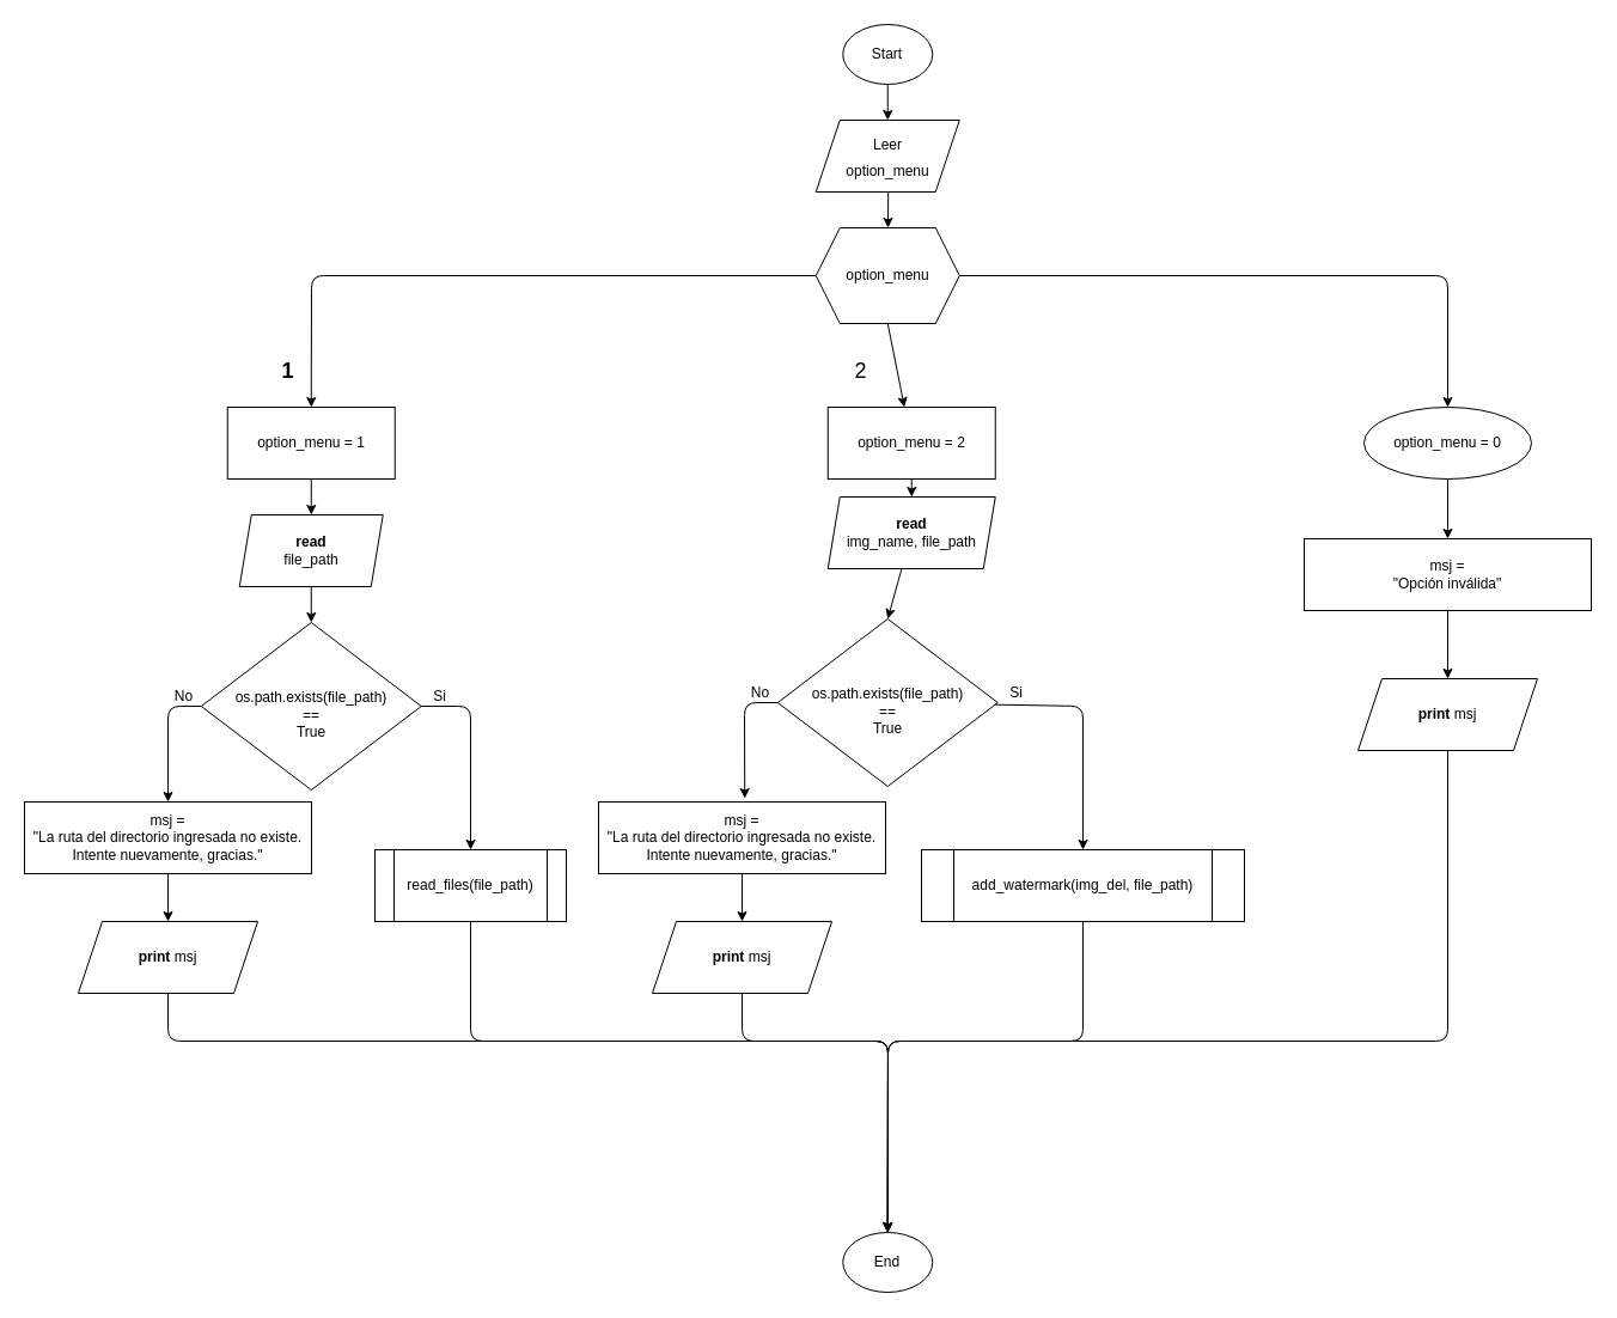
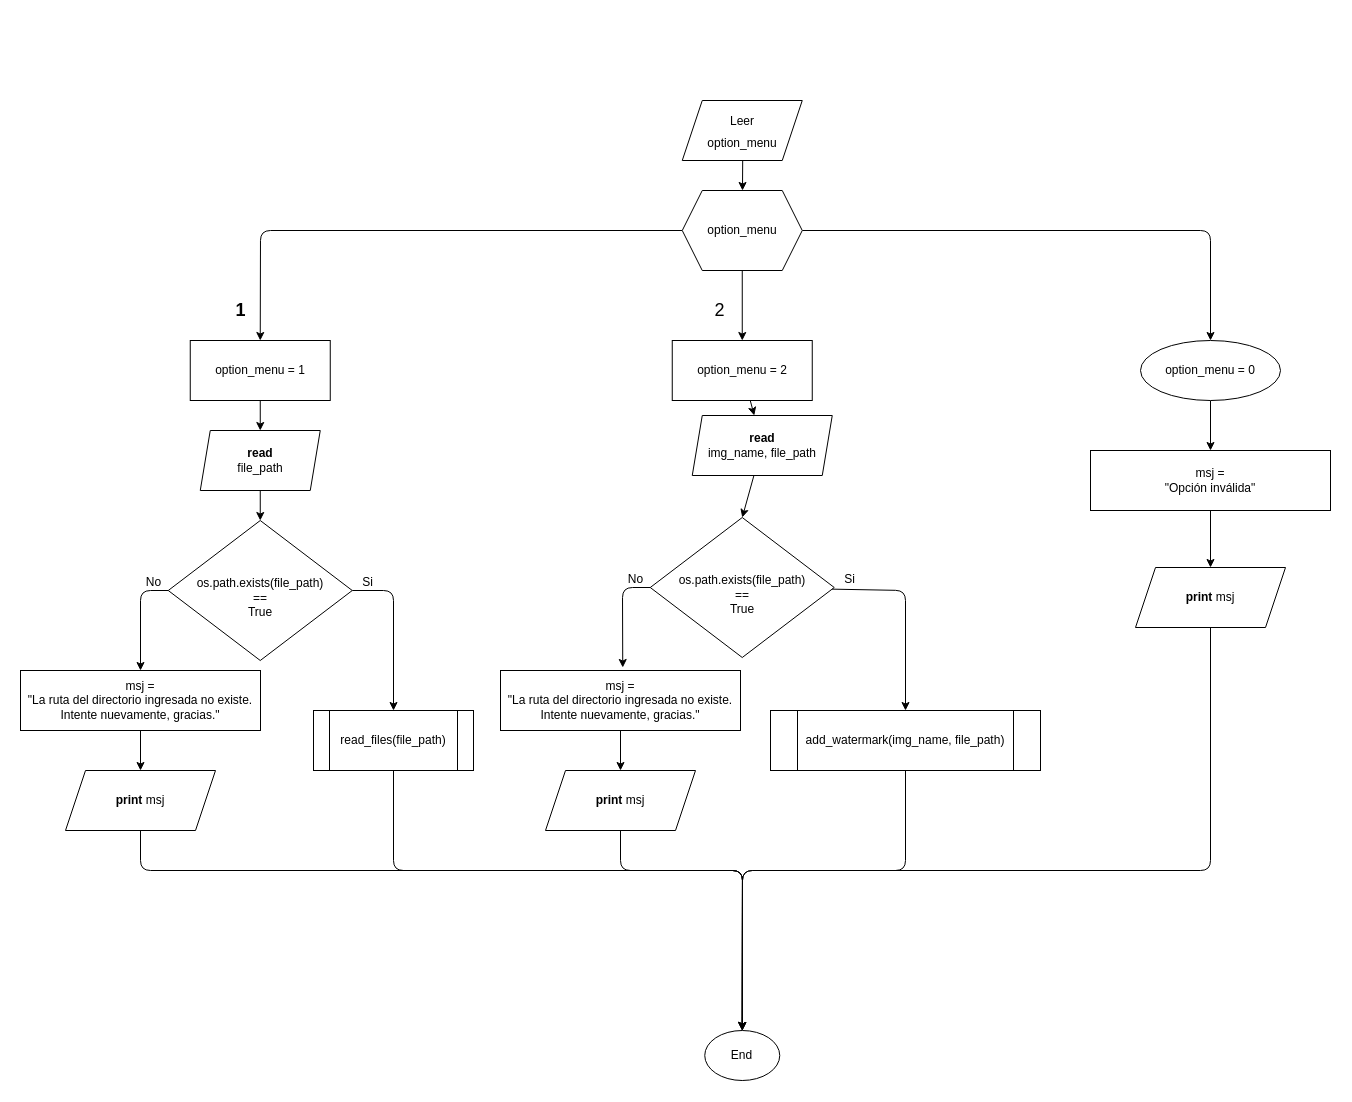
- <mxCell id="4" value="Start" style="ellipse;whiteSpace=wrap;html=1;" parent="1" vertex="1"><mxGeometry x="704.25" y="20" width="75" height="50" as="geometry" /></mxCell>
- <mxCell id="3" value="" style="edgeStyle=none;html=1;fontSize=18;" parent="1" source="4" target="20" edge="1"><mxGeometry relative="1" as="geometry" /></mxCell>
- <mxCell id="17" value="option_menu = 2" style="whiteSpace=wrap;html=1;" parent="1" vertex="1"><mxGeometry x="691.75" y="340" width="140" height="60" as="geometry" /></mxCell>
+ <mxCell id="17" value="option_menu = 2" style="whiteSpace=wrap;html=1;" parent="1" vertex="1"><mxGeometry x="671.75" y="340" width="140" height="60" as="geometry" /></mxCell>
- <mxCell id="37" value="add_watermark(img_del, file_path)" style="shape=process;whiteSpace=wrap;html=1;backgroundOutline=1;" vertex="1" parent="1"><mxGeometry x="770" y="710" width="270" height="60" as="geometry" /></mxCell>
+ <mxCell id="37" value="add_watermark(img_name, file_path)" style="shape=process;whiteSpace=wrap;html=1;backgroundOutline=1;" vertex="1" parent="1"><mxGeometry x="770" y="710" width="270" height="60" as="geometry" /></mxCell>
